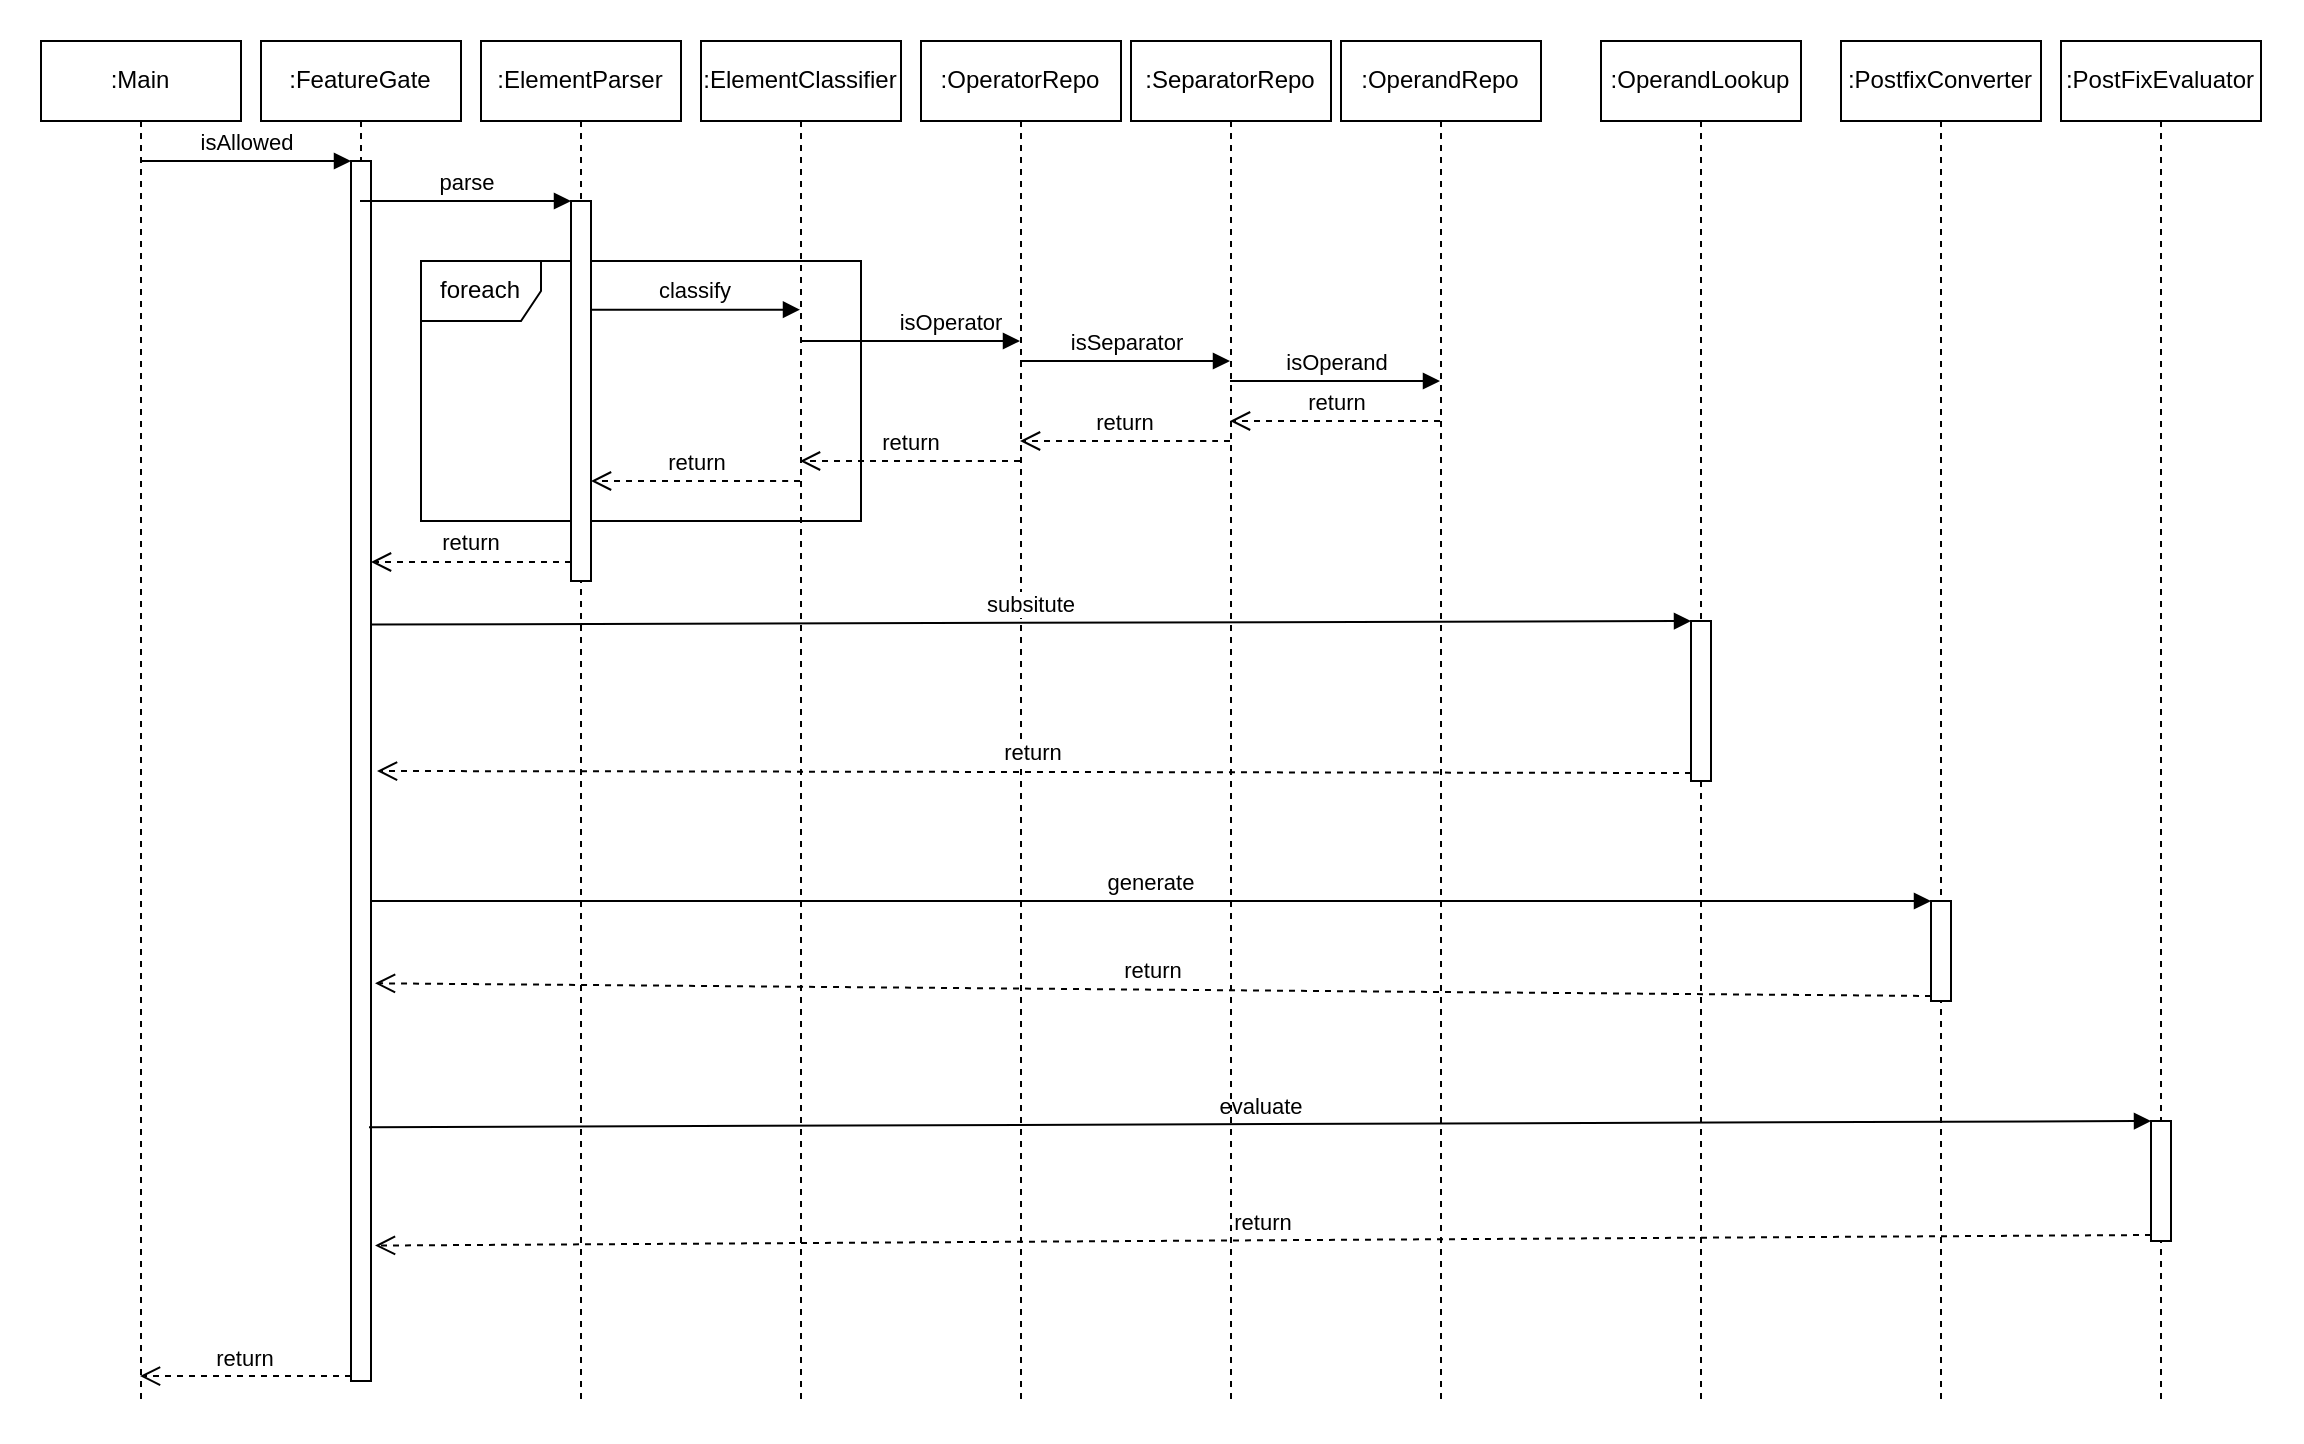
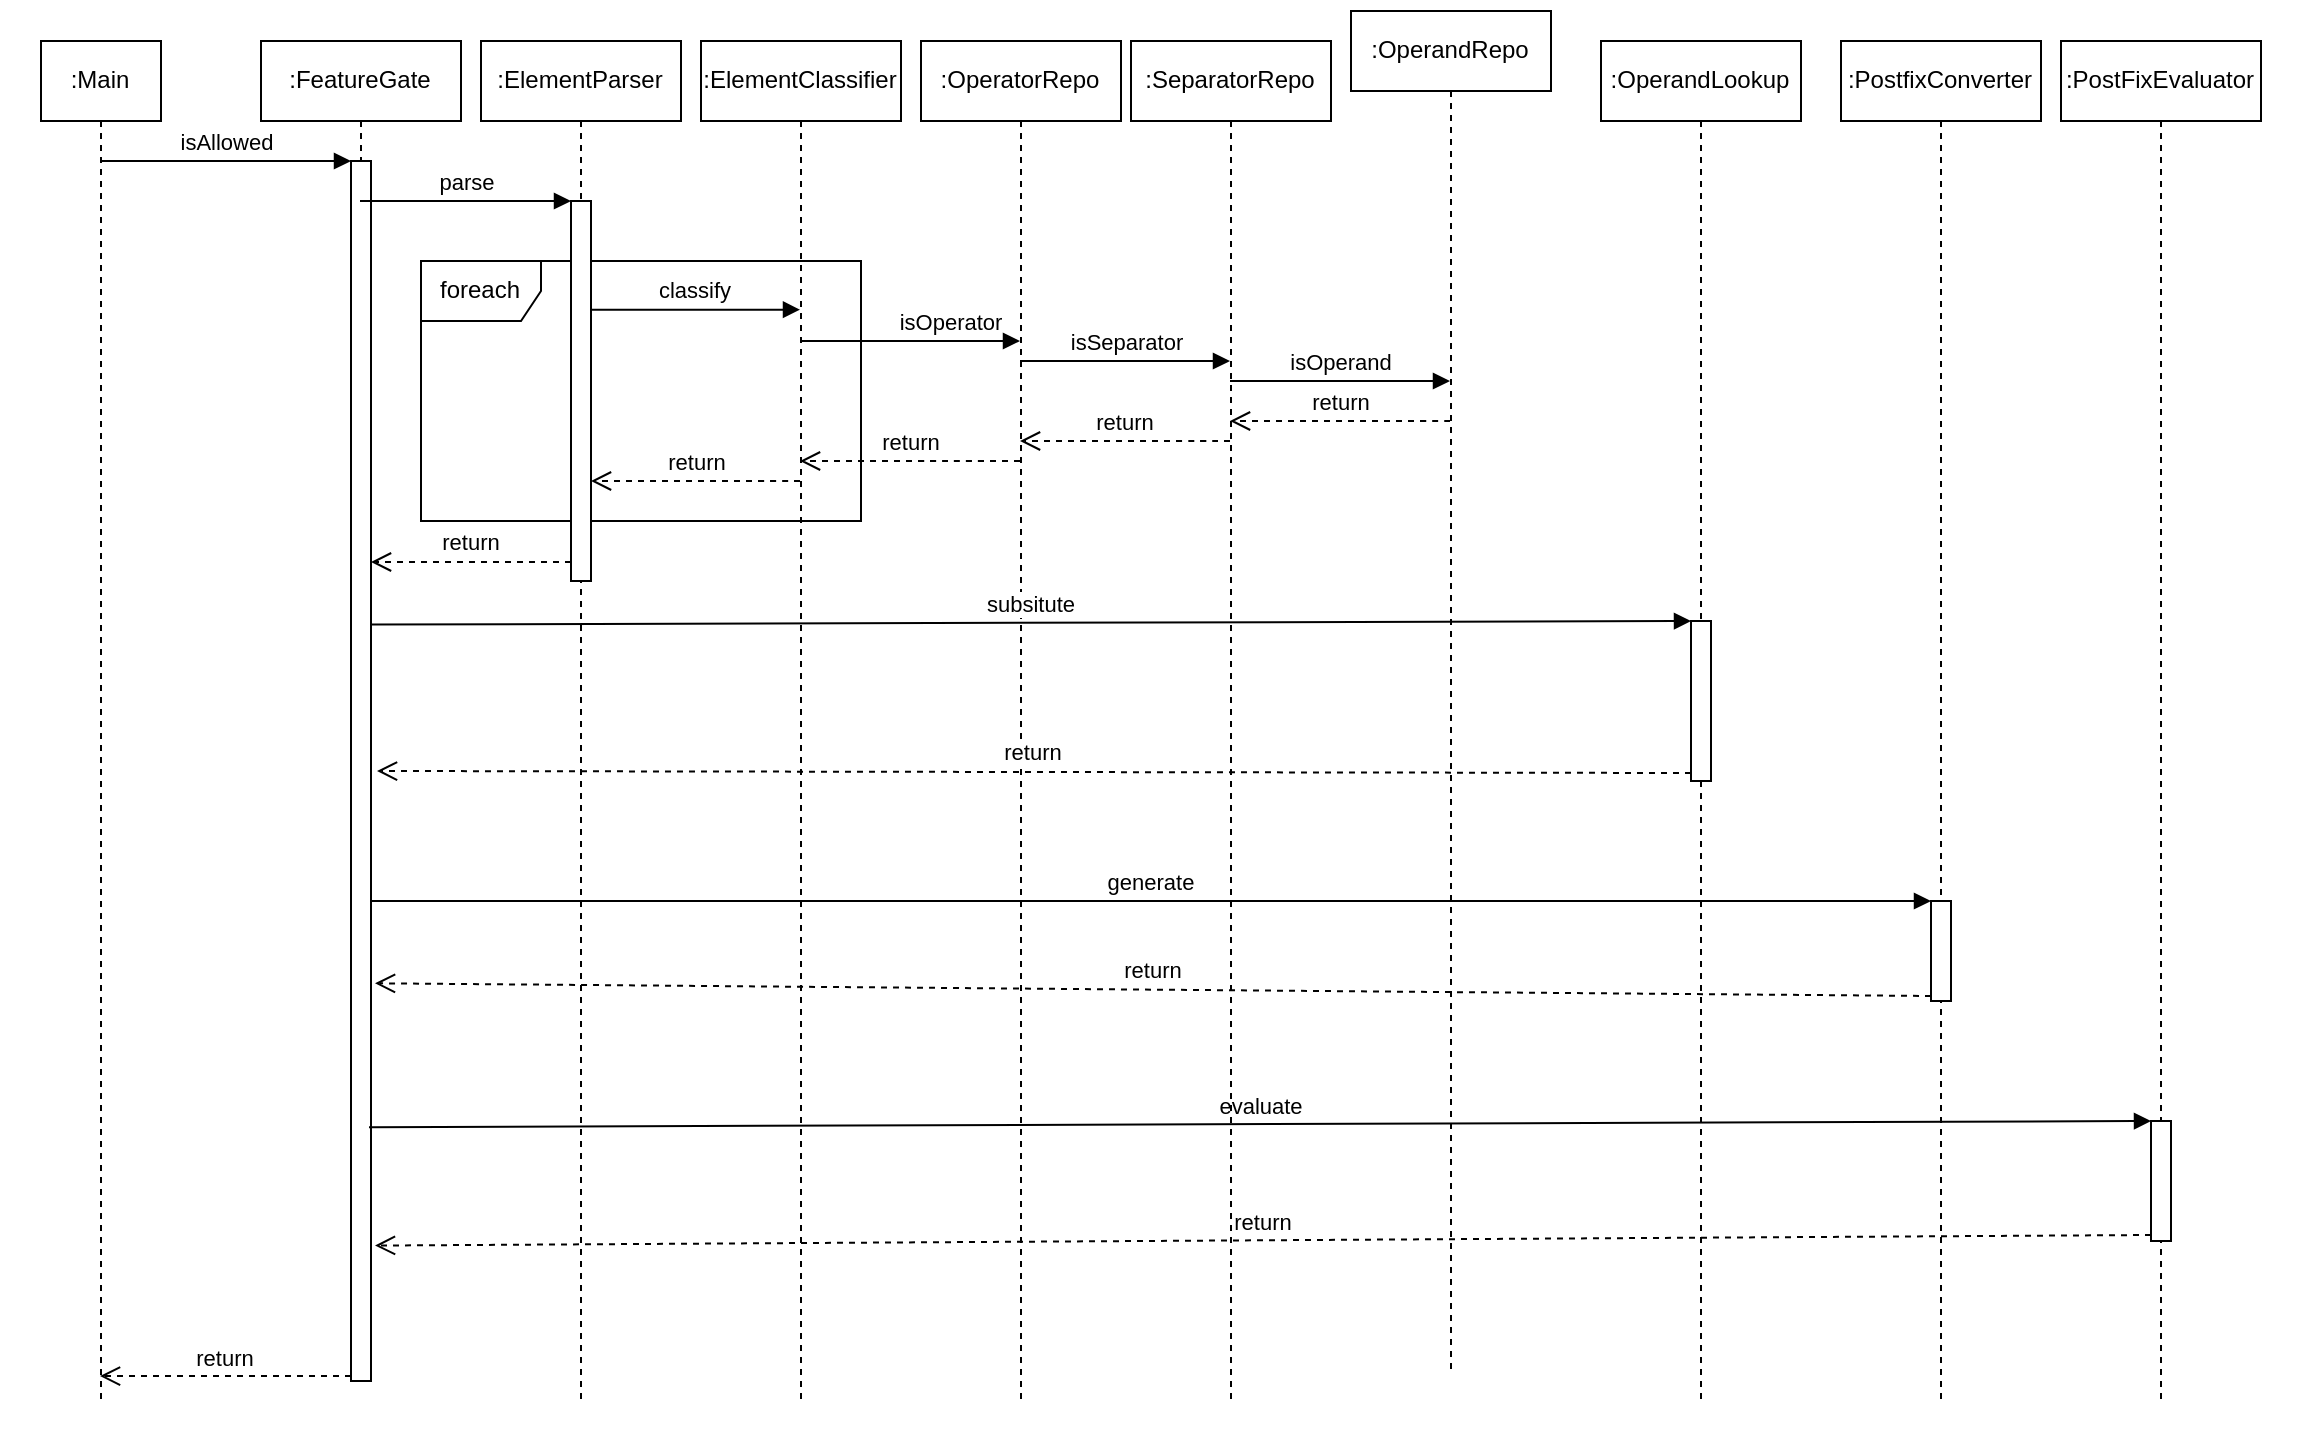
- <mxCell id="5" value=":Main" style="shape=umlLifeline;perimeter=lifelinePerimeter;whiteSpace=wrap;html=1;container=1;collapsible=0;recursiveResize=0;outlineConnect=0;" vertex="1" parent="1"><mxGeometry x="20" y="20" width="100" height="680" as="geometry" /></mxCell>
+ <mxCell id="5" value=":Main" style="shape=umlLifeline;perimeter=lifelinePerimeter;whiteSpace=wrap;html=1;container=1;collapsible=0;recursiveResize=0;outlineConnect=0;" vertex="1" parent="1"><mxGeometry x="20" y="20" width="60" height="680" as="geometry" /></mxCell>
- <mxCell id="28" value=":OperandRepo" style="shape=umlLifeline;perimeter=lifelinePerimeter;whiteSpace=wrap;html=1;container=1;collapsible=0;recursiveResize=0;outlineConnect=0;" vertex="1" parent="1"><mxGeometry x="670" y="20" width="100" height="680" as="geometry" /></mxCell>
+ <mxCell id="28" value=":OperandRepo" style="shape=umlLifeline;perimeter=lifelinePerimeter;whiteSpace=wrap;html=1;container=1;collapsible=0;recursiveResize=0;outlineConnect=0;" vertex="1" parent="1"><mxGeometry x="675" y="5" width="100" height="680" as="geometry" /></mxCell>
